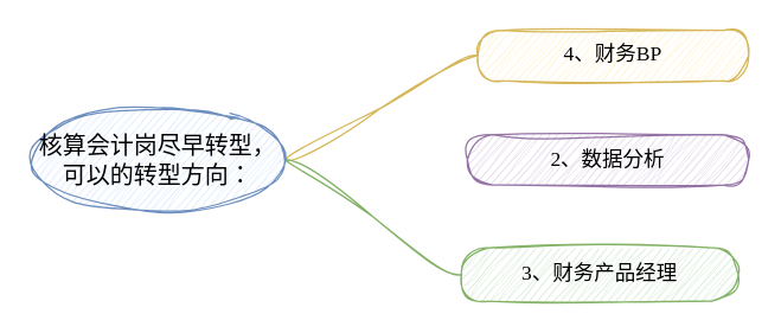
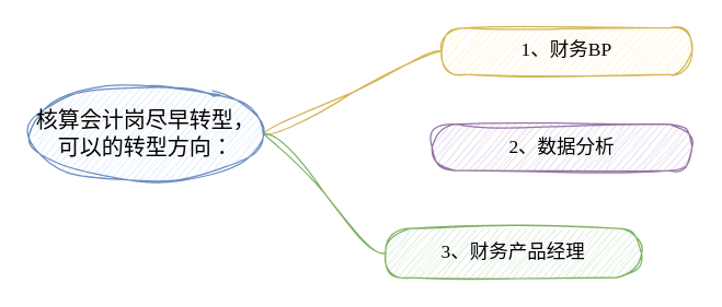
- <mxCell id="5" value="4、财务BP" style="whiteSpace=wrap;html=1;rounded=1;arcSize=50;align=center;verticalAlign=middle;strokeWidth=1;autosize=1;spacing=4;treeFolding=1;treeMoving=1;newEdgeStyle={&quot;edgeStyle&quot;:&quot;entityRelationEdgeStyle&quot;,&quot;startArrow&quot;:&quot;none&quot;,&quot;endArrow&quot;:&quot;none&quot;,&quot;segment&quot;:10,&quot;curved&quot;:1,&quot;sourcePerimeterSpacing&quot;:0,&quot;targetPerimeterSpacing&quot;:0};sketch=1;hachureGap=4;jiggle=2;curveFitting=1;fontFamily=Architects Daughter;fontSource=https%3A%2F%2Ffonts.googleapis.com%2Fcss%3Ffamily%3DArchitects%2BDaughter;fillColor=#fff2cc;strokeColor=#d6b656;fontSize=14;" vertex="1" parent="1"><mxGeometry x="322" y="20" width="183" height="34" as="geometry" /></mxCell>
+ <mxCell id="5" value="1、财务BP" style="whiteSpace=wrap;html=1;rounded=1;arcSize=50;align=center;verticalAlign=middle;strokeWidth=1;autosize=1;spacing=4;treeFolding=1;treeMoving=1;newEdgeStyle={&quot;edgeStyle&quot;:&quot;entityRelationEdgeStyle&quot;,&quot;startArrow&quot;:&quot;none&quot;,&quot;endArrow&quot;:&quot;none&quot;,&quot;segment&quot;:10,&quot;curved&quot;:1,&quot;sourcePerimeterSpacing&quot;:0,&quot;targetPerimeterSpacing&quot;:0};sketch=1;hachureGap=4;jiggle=2;curveFitting=1;fontFamily=Architects Daughter;fontSource=https%3A%2F%2Ffonts.googleapis.com%2Fcss%3Ffamily%3DArchitects%2BDaughter;fillColor=#fff2cc;strokeColor=#d6b656;fontSize=14;" vertex="1" parent="1"><mxGeometry x="322" y="20" width="183" height="34" as="geometry" /></mxCell>
- <mxCell id="4" value="核算会计岗尽早转型，&lt;div style=&quot;font-size: 16px;&quot;&gt;可以的转型方向：&lt;/div&gt;" style="ellipse;whiteSpace=wrap;html=1;align=center;newEdgeStyle={&quot;edgeStyle&quot;:&quot;entityRelationEdgeStyle&quot;,&quot;startArrow&quot;:&quot;none&quot;,&quot;endArrow&quot;:&quot;none&quot;,&quot;segment&quot;:10,&quot;curved&quot;:1,&quot;sourcePerimeterSpacing&quot;:0,&quot;targetPerimeterSpacing&quot;:0};treeFolding=1;treeMoving=1;sketch=1;hachureGap=4;jiggle=2;curveFitting=1;fontFamily=Architects Daughter;fontSource=https%3A%2F%2Ffonts.googleapis.com%2Fcss%3Ffamily%3DArchitects%2BDaughter;fillColor=#dae8fc;strokeColor=#6c8ebf;fontSize=16;" vertex="1" parent="1"><mxGeometry x="20" y="72" width="172" height="71" as="geometry" /></mxCell>
+ <mxCell id="4" value="核算会计岗尽早转型，&lt;div style=&quot;font-size: 16px;&quot;&gt;可以的转型方向：&lt;/div&gt;" style="ellipse;whiteSpace=wrap;html=1;align=center;newEdgeStyle={&quot;edgeStyle&quot;:&quot;entityRelationEdgeStyle&quot;,&quot;startArrow&quot;:&quot;none&quot;,&quot;endArrow&quot;:&quot;none&quot;,&quot;segment&quot;:10,&quot;curved&quot;:1,&quot;sourcePerimeterSpacing&quot;:0,&quot;targetPerimeterSpacing&quot;:0};treeFolding=1;treeMoving=1;sketch=1;hachureGap=4;jiggle=2;curveFitting=1;fontFamily=Architects Daughter;fontSource=https%3A%2F%2Ffonts.googleapis.com%2Fcss%3Ffamily%3DArchitects%2BDaughter;fillColor=#dae8fc;strokeColor=#6c8ebf;fontSize=16;" vertex="1" parent="1"><mxGeometry x="20" y="62" width="172" height="71" as="geometry" /></mxCell>
- <mxCell id="7" value="3、财务产品经理" style="whiteSpace=wrap;html=1;rounded=1;arcSize=50;align=center;verticalAlign=middle;strokeWidth=1;autosize=1;spacing=4;treeFolding=1;treeMoving=1;newEdgeStyle={&quot;edgeStyle&quot;:&quot;entityRelationEdgeStyle&quot;,&quot;startArrow&quot;:&quot;none&quot;,&quot;endArrow&quot;:&quot;none&quot;,&quot;segment&quot;:10,&quot;curved&quot;:1,&quot;sourcePerimeterSpacing&quot;:0,&quot;targetPerimeterSpacing&quot;:0};sketch=1;hachureGap=4;jiggle=2;curveFitting=1;fontFamily=Architects Daughter;fontSource=https%3A%2F%2Ffonts.googleapis.com%2Fcss%3Ffamily%3DArchitects%2BDaughter;fillColor=#d5e8d4;strokeColor=#82b366;fontSize=14;" vertex="1" parent="1"><mxGeometry x="311" y="167" width="187" height="36" as="geometry" /></mxCell>
+ <mxCell id="7" value="3、财务产品经理" style="whiteSpace=wrap;html=1;rounded=1;arcSize=50;align=center;verticalAlign=middle;strokeWidth=1;autosize=1;spacing=4;treeFolding=1;treeMoving=1;newEdgeStyle={&quot;edgeStyle&quot;:&quot;entityRelationEdgeStyle&quot;,&quot;startArrow&quot;:&quot;none&quot;,&quot;endArrow&quot;:&quot;none&quot;,&quot;segment&quot;:10,&quot;curved&quot;:1,&quot;sourcePerimeterSpacing&quot;:0,&quot;targetPerimeterSpacing&quot;:0};sketch=1;hachureGap=4;jiggle=2;curveFitting=1;fontFamily=Architects Daughter;fontSource=https%3A%2F%2Ffonts.googleapis.com%2Fcss%3Ffamily%3DArchitects%2BDaughter;fillColor=#d5e8d4;strokeColor=#82b366;fontSize=14;" vertex="1" parent="1"><mxGeometry x="281" y="167" width="187" height="36" as="geometry" /></mxCell>
